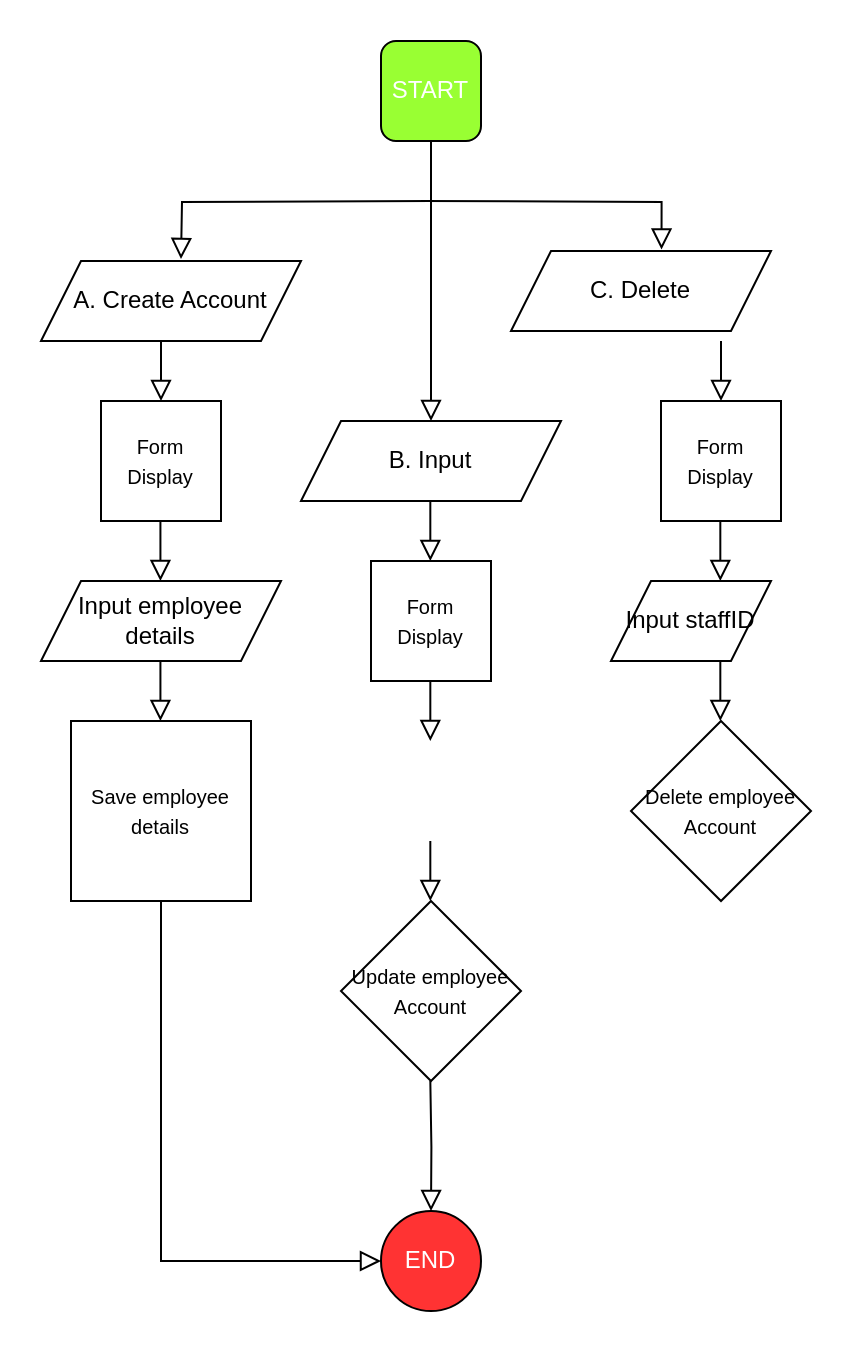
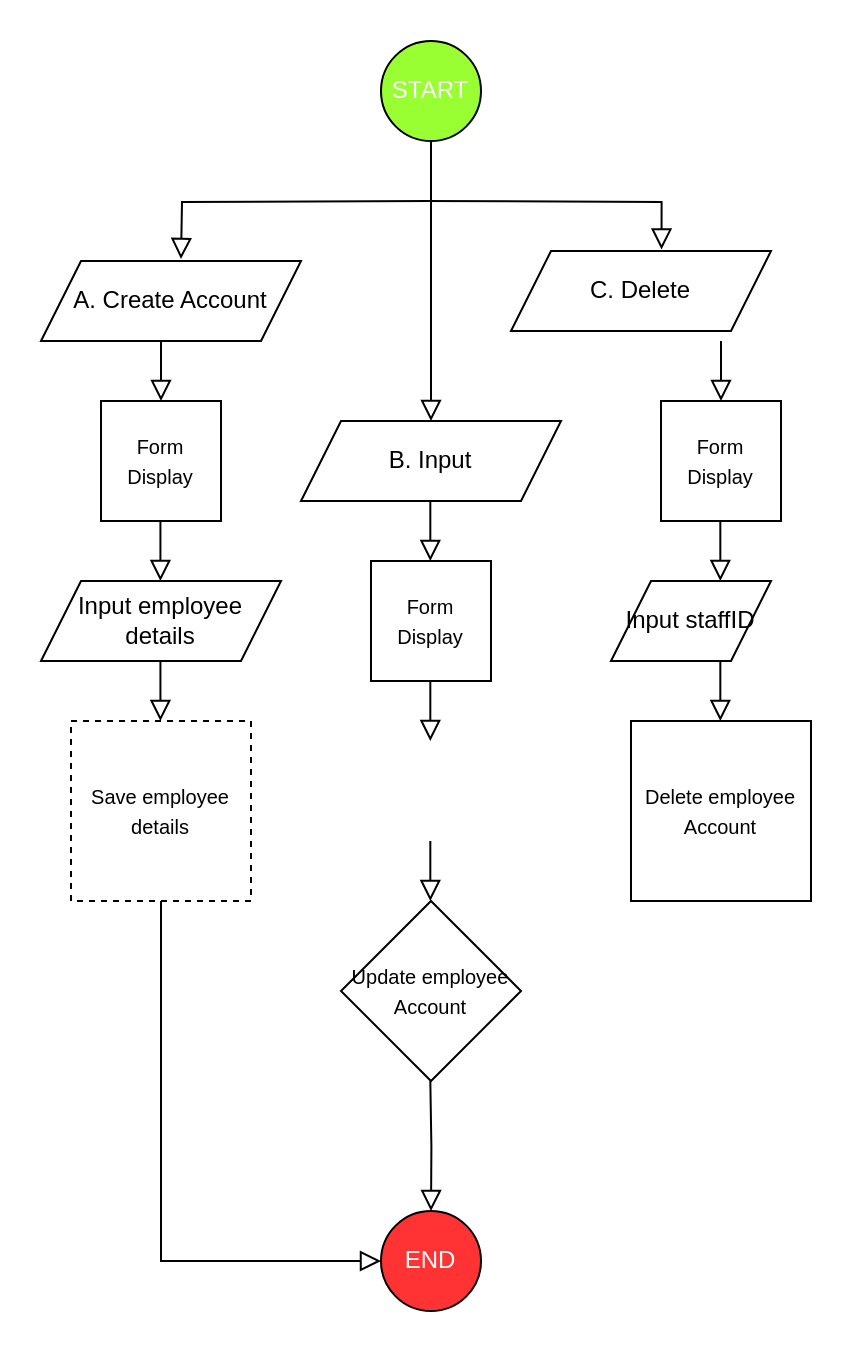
- <mxCell id="28" value="&lt;font style=&quot;color: rgb(255, 255, 255);&quot;&gt;START&lt;/font&gt;" style="whiteSpace=wrap;html=1;aspect=fixed;fillColor=#99FF33;rounded=1;" vertex="1" parent="2"><mxGeometry x="170" width="50" height="50" as="geometry" /></mxCell>
+ <mxCell id="28" value="&lt;font style=&quot;color: rgb(255, 255, 255);&quot;&gt;START&lt;/font&gt;" style="ellipse;whiteSpace=wrap;html=1;aspect=fixed;fillColor=#99FF33;" vertex="1" parent="2"><mxGeometry x="170" width="50" height="50" as="geometry" /></mxCell>
- <mxCell id="9" value="&lt;span style=&quot;font-size: 10px;&quot;&gt;Save employee details&lt;/span&gt;" style="whiteSpace=wrap;html=1;aspect=fixed;" vertex="1" parent="4"><mxGeometry x="15" y="230" width="90" height="90" as="geometry" /></mxCell>
+ <mxCell id="9" value="&lt;span style=&quot;font-size: 10px;&quot;&gt;Save employee details&lt;/span&gt;" style="whiteSpace=wrap;html=1;aspect=fixed;dashed=1;" vertex="1" parent="4"><mxGeometry x="15" y="230" width="90" height="90" as="geometry" /></mxCell>
- <mxCell id="26" value="&lt;span style=&quot;font-size: 10px;&quot;&gt;Delete employee Account&lt;/span&gt;" style="rhombus;whiteSpace=wrap;html=1;aspect=fixed;" vertex="1" parent="2"><mxGeometry x="295" y="340" width="90" height="90" as="geometry" /></mxCell>
+ <mxCell id="26" value="&lt;span style=&quot;font-size: 10px;&quot;&gt;Delete employee Account&lt;/span&gt;" style="whiteSpace=wrap;html=1;aspect=fixed;" vertex="1" parent="2"><mxGeometry x="295" y="340" width="90" height="90" as="geometry" /></mxCell>
